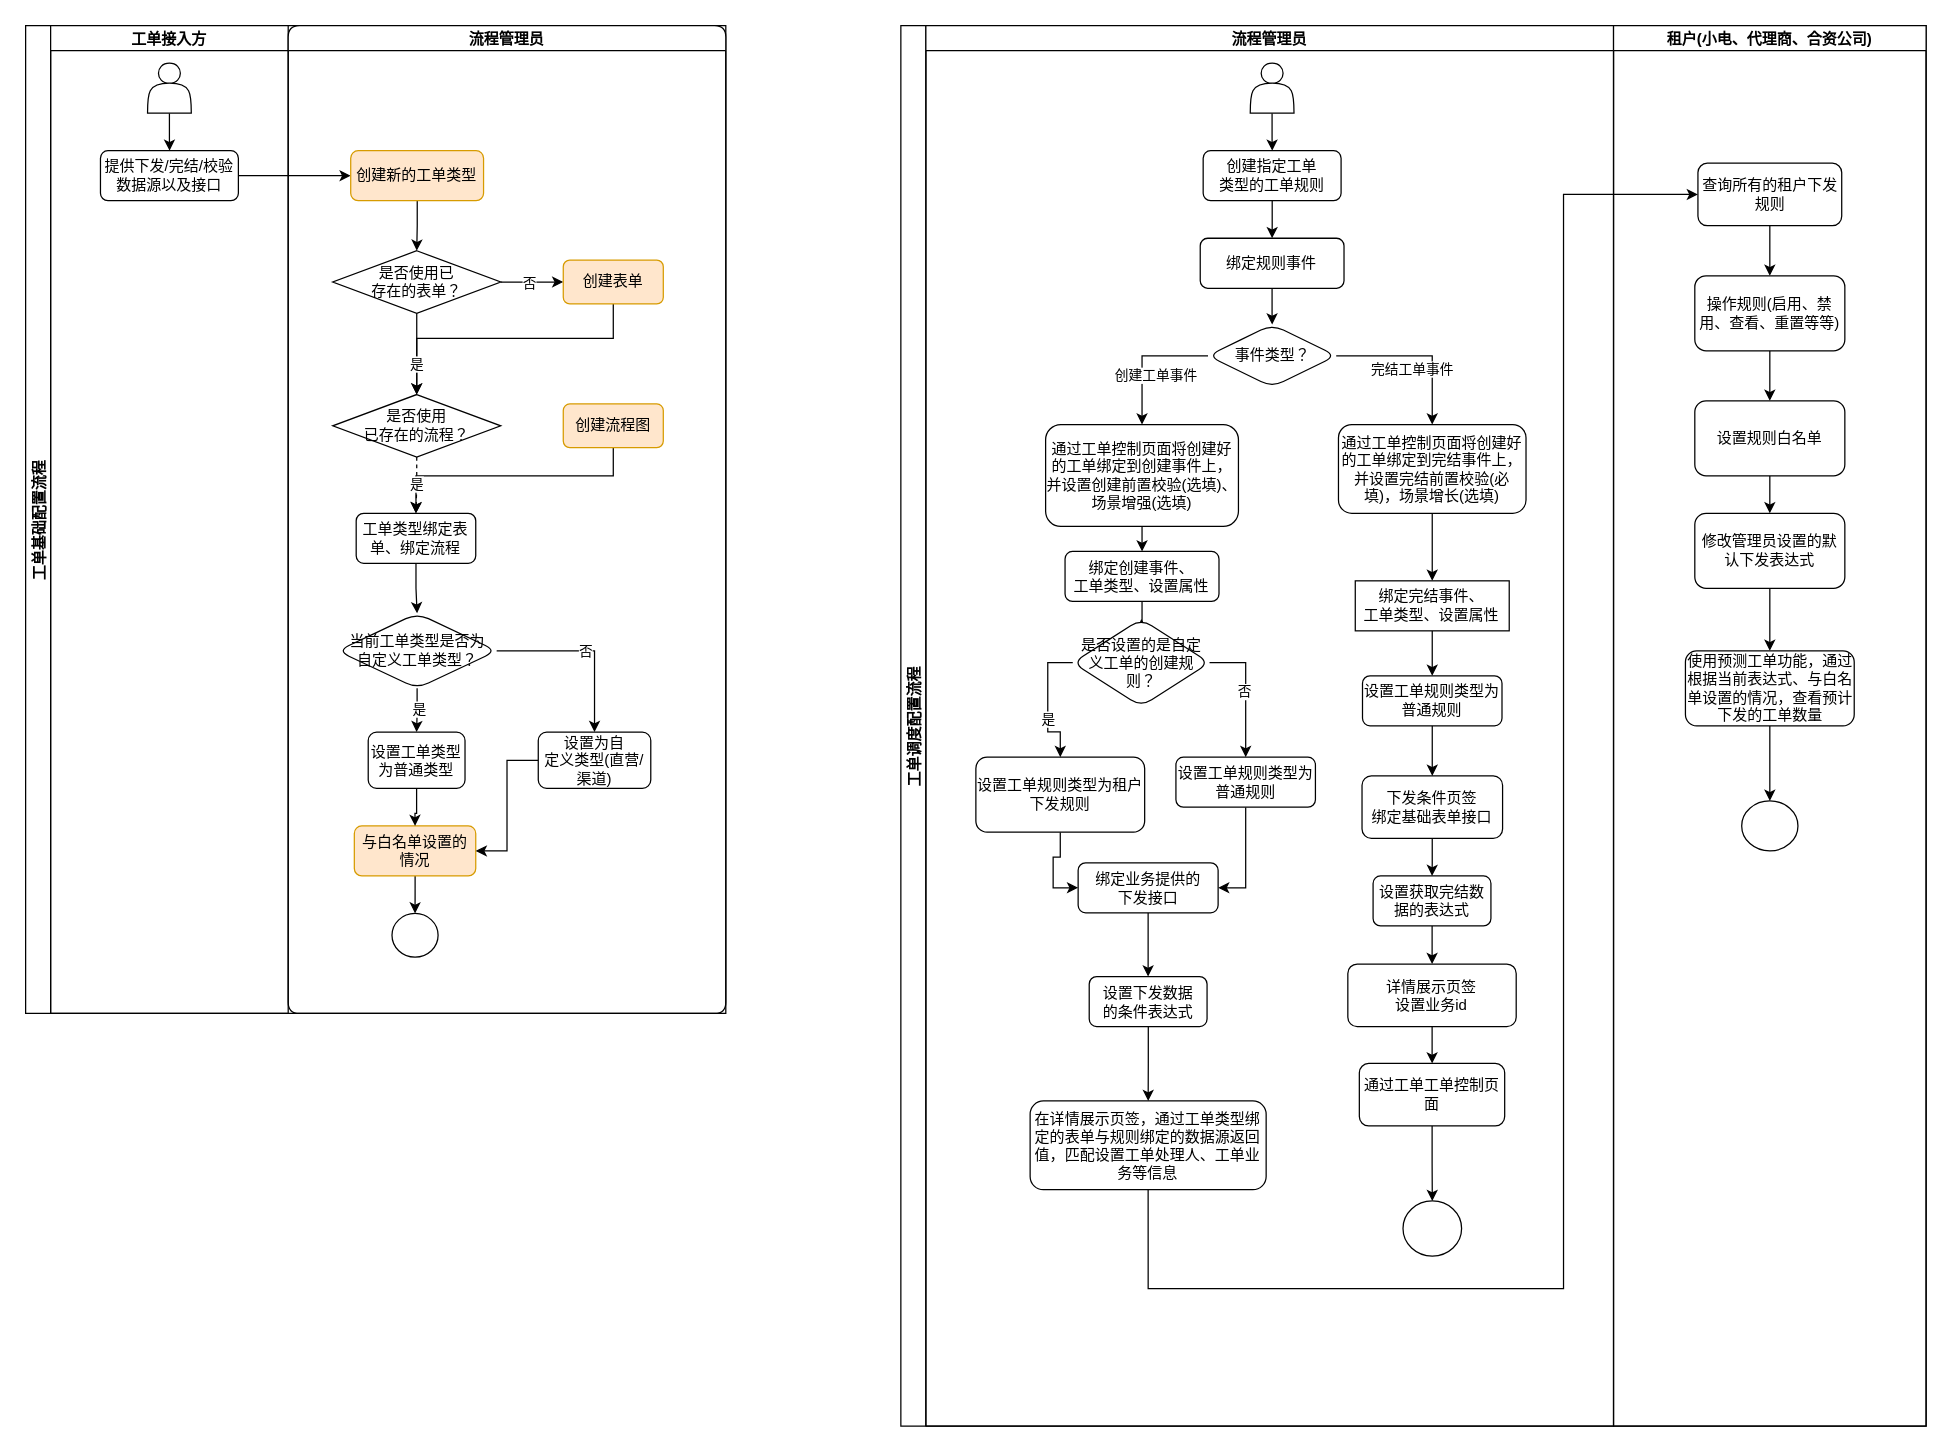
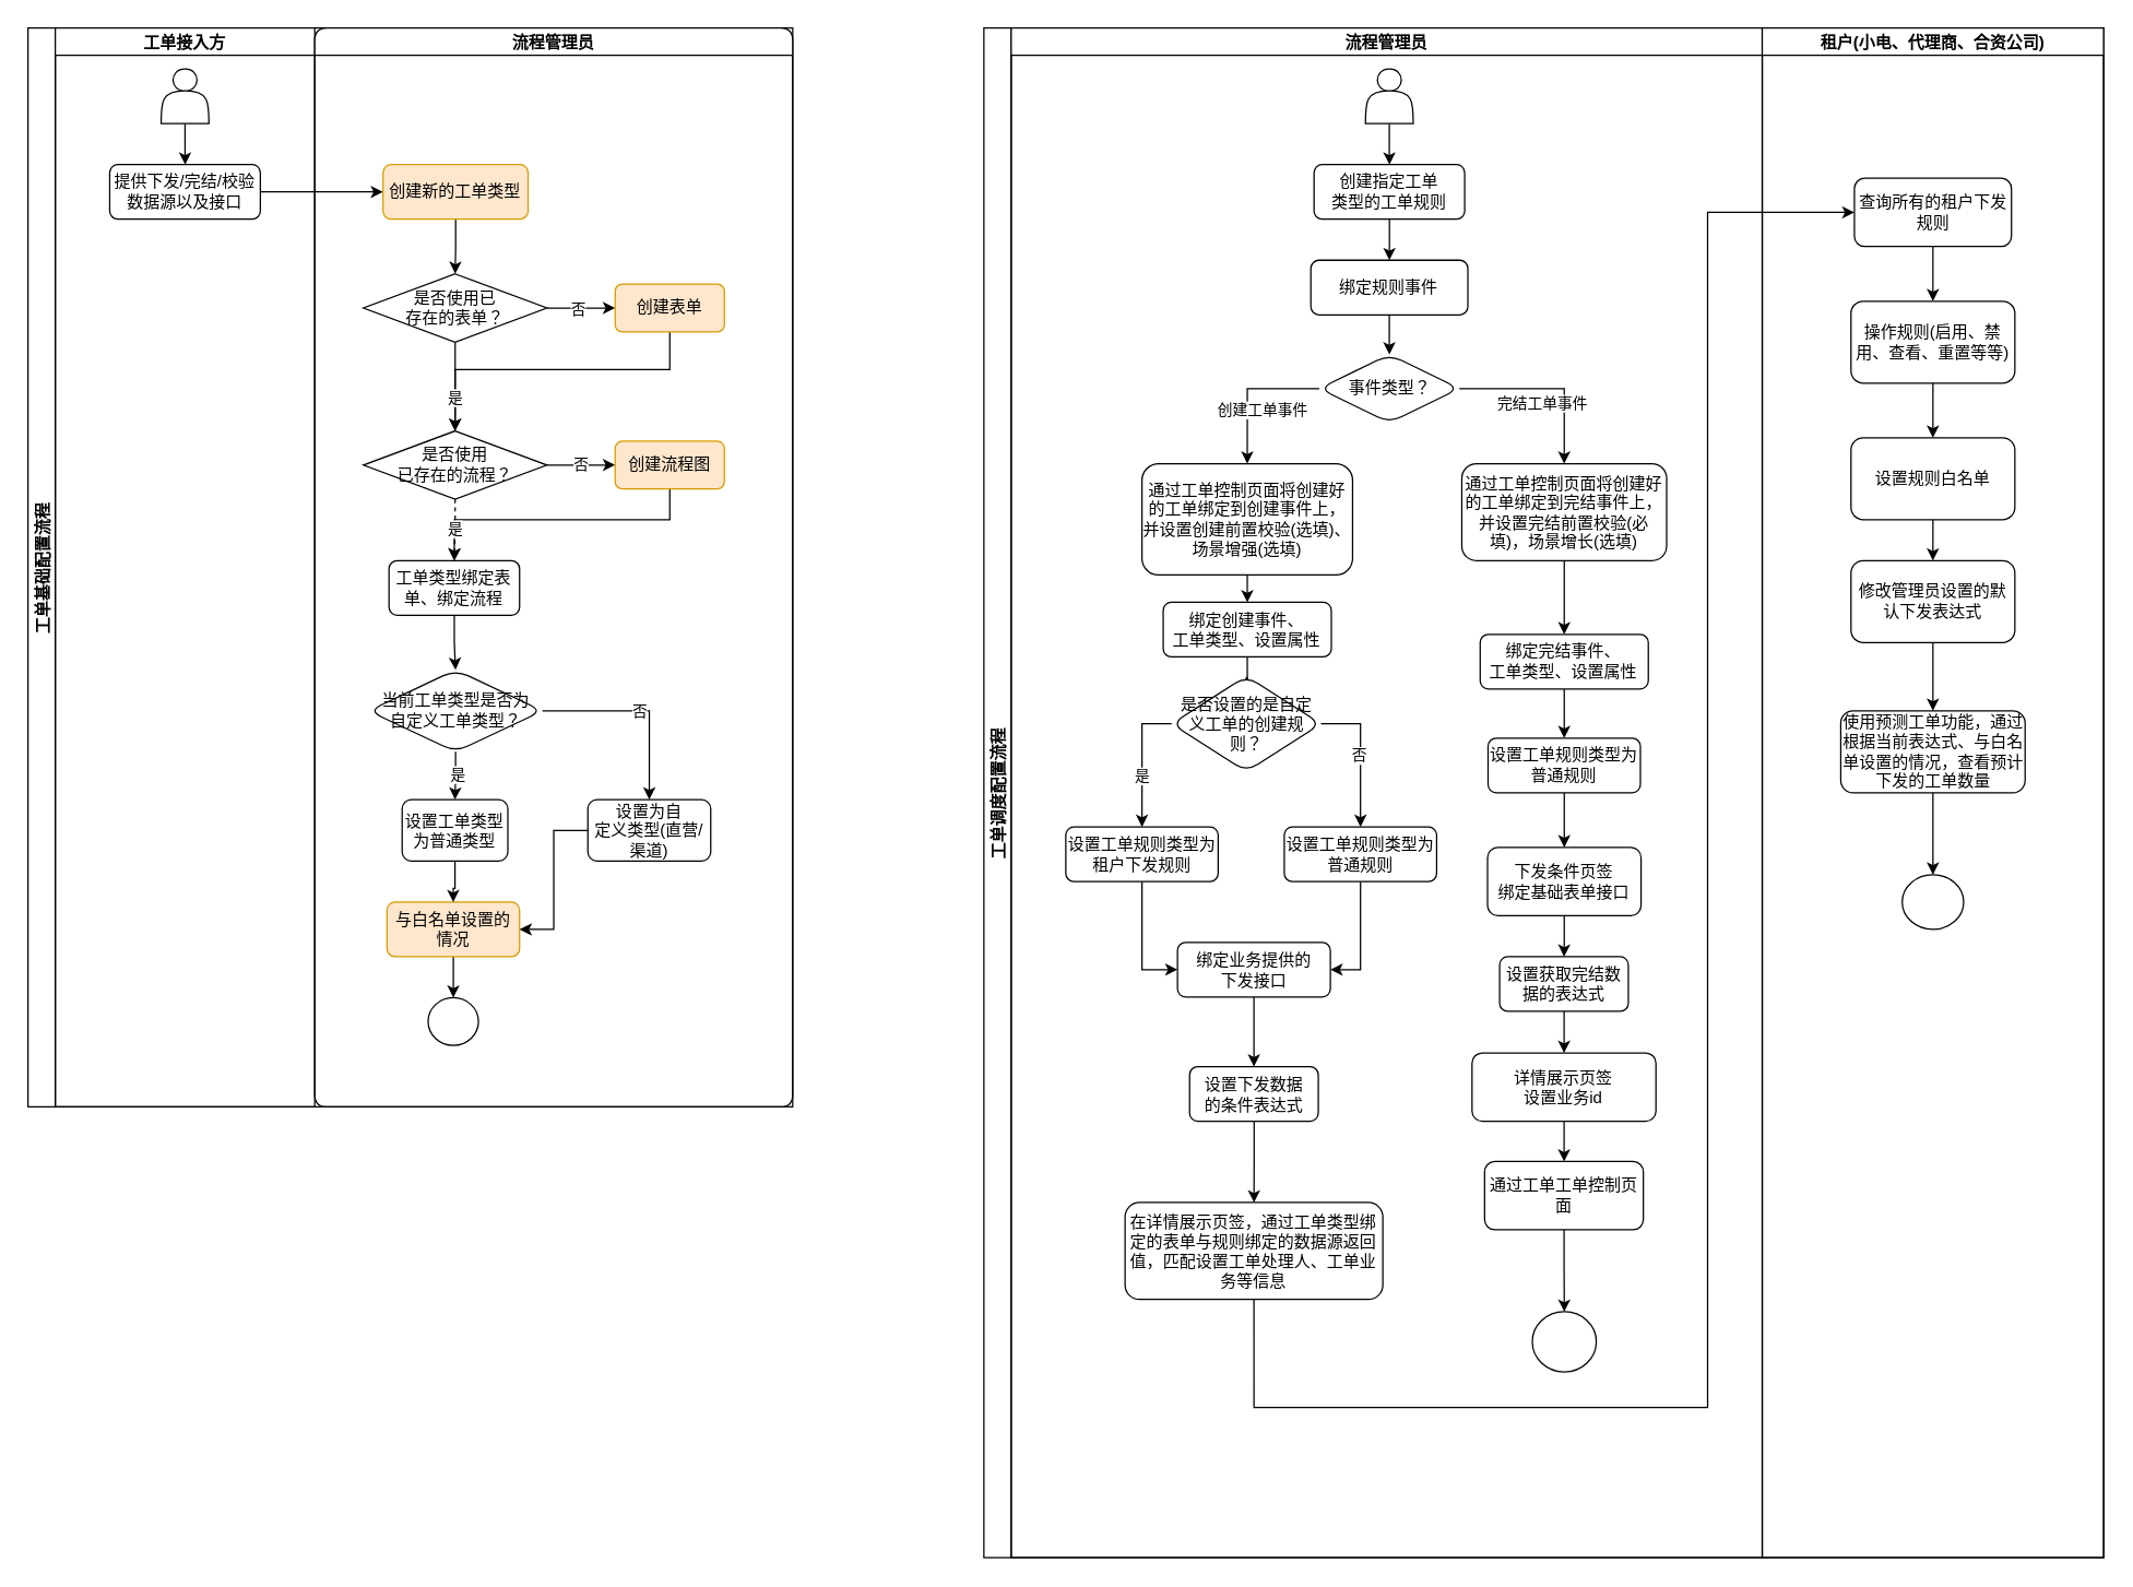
+ <mxCell id="74" value="否" style="edgeStyle=orthogonalEdgeStyle;rounded=0;orthogonalLoop=1;jettySize=auto;html=1;entryX=0;entryY=0.5;entryDx=0;entryDy=0;entryPerimeter=0;" edge="1" parent="67" source="76" target="82"><mxGeometry relative="1" as="geometry"><mxPoint x="257.185" y="295" as="targetPoint" /></mxGeometry></mxCell>
- <mxCell id="22" value="绑定完结事件、&lt;br&gt;工单类型、设置属性" style="whiteSpace=wrap;html=1;rounded=0;" vertex="1" parent="3"><mxGeometry x="343.44" y="444" width="123.13" height="40" as="geometry" /></mxCell>
+ <mxCell id="22" value="绑定完结事件、&lt;br&gt;工单类型、设置属性" style="whiteSpace=wrap;html=1;rounded=1;" vertex="1" parent="3"><mxGeometry x="343.44" y="444" width="123.13" height="40" as="geometry" /></mxCell>
- <mxCell id="24" value="设置工单规则类型为租户下发规则" style="whiteSpace=wrap;html=1;rounded=1;" vertex="1" parent="3"><mxGeometry x="40.0" y="585" width="135" height="60" as="geometry" /></mxCell>
+ <mxCell id="24" value="设置工单规则类型为租户下发规则" style="whiteSpace=wrap;html=1;rounded=1;" vertex="1" parent="3"><mxGeometry x="40.0" y="585" width="111.57" height="40" as="geometry" /></mxCell>
